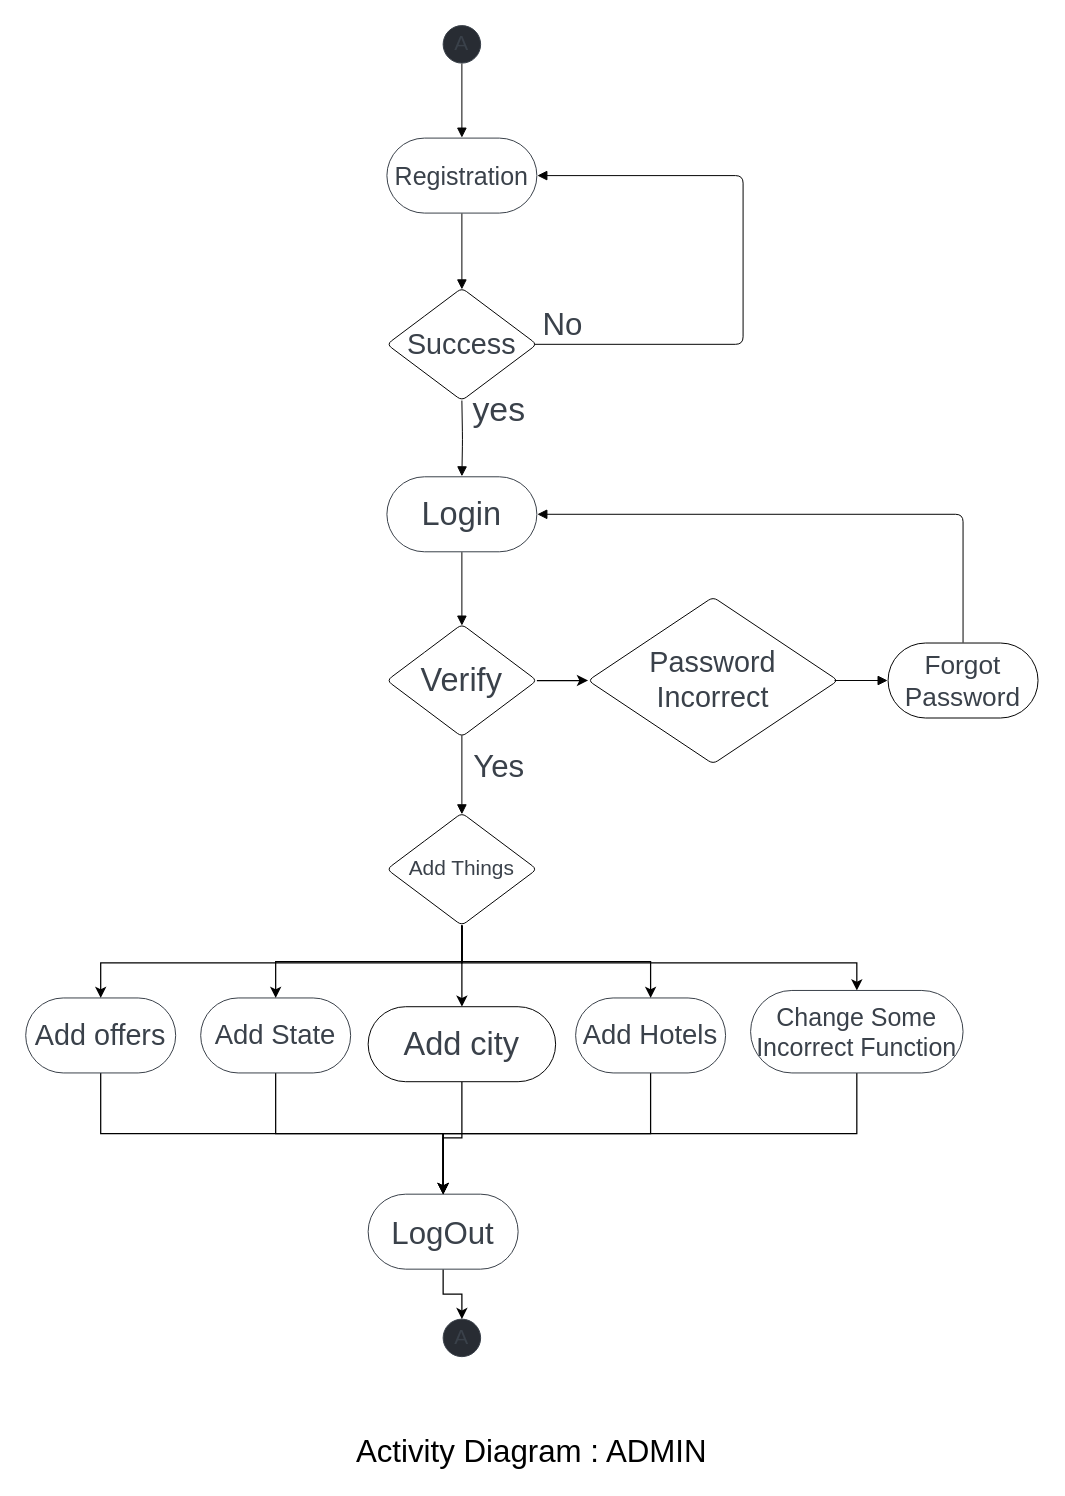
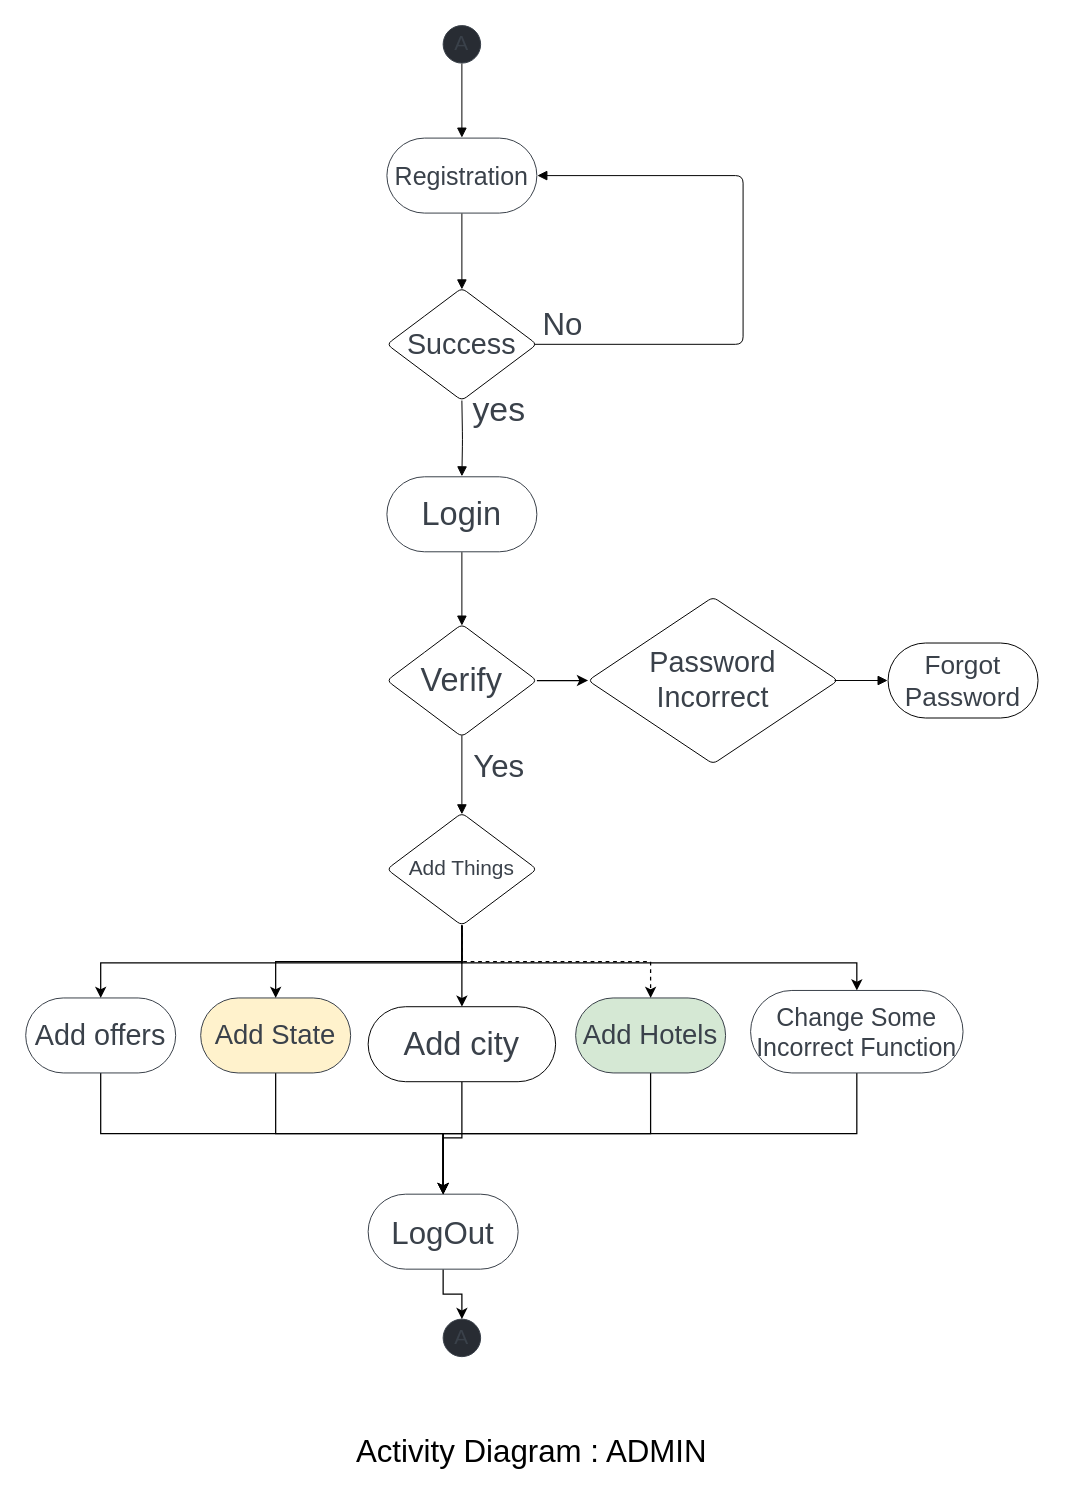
- <mxCell id="29" value="" style="html=1;jettySize=18;whiteSpace=wrap;fontSize=13;strokeColor=#050505;strokeOpacity=100;strokeWidth=0.8;rounded=1;arcSize=12;edgeStyle=orthogonalEdgeStyle;startArrow=none;endArrow=block;endFill=1;exitX=0.5;exitY=-0.006;exitPerimeter=0;entryX=1.003;entryY=0.5;entryPerimeter=0;" parent="1" source="15" target="8" edge="1"><mxGeometry width="100" height="100" relative="1" as="geometry"><Array as="points" /></mxGeometry></mxCell>
- <mxCell id="18" style="edgeStyle=orthogonalEdgeStyle;rounded=0;orthogonalLoop=1;jettySize=auto;html=1;exitX=0.5;exitY=1;exitDx=0;exitDy=0;entryX=0.5;entryY=0;entryDx=0;entryDy=0;" parent="1" source="22" target="35" edge="1"><mxGeometry relative="1" as="geometry" /></mxCell>
+ <mxCell id="18" style="edgeStyle=orthogonalEdgeStyle;rounded=0;orthogonalLoop=1;jettySize=auto;html=1;exitX=0.5;exitY=1;exitDx=0;exitDy=0;entryX=0.5;entryY=0;entryDx=0;entryDy=0;dashed=1;" parent="1" source="22" target="35" edge="1"><mxGeometry relative="1" as="geometry" /></mxCell>
- <mxCell id="24" value="Add State" style="html=1;overflow=block;blockSpacing=1;whiteSpace=wrap;rounded=1;arcSize=50;fontSize=22;fontColor=#3a414a;spacing=3.8;strokeColor=#3a414a;strokeOpacity=100;strokeWidth=0.8;" parent="1" vertex="1"><mxGeometry x="160" y="798" width="120" height="60" as="geometry" /></mxCell>
+ <mxCell id="24" value="Add State" style="html=1;overflow=block;blockSpacing=1;whiteSpace=wrap;rounded=1;arcSize=50;fontSize=22;fontColor=#3a414a;spacing=3.8;strokeColor=#3a414a;strokeOpacity=100;strokeWidth=0.8;fillColor=#fff2cc;" parent="1" vertex="1"><mxGeometry x="160" y="798" width="120" height="60" as="geometry" /></mxCell>
- <mxCell id="35" value="Add Hotels" style="html=1;overflow=block;blockSpacing=1;whiteSpace=wrap;rounded=1;arcSize=50;fontSize=22;fontColor=#3a414a;spacing=3.8;strokeColor=#3a414a;strokeOpacity=100;strokeWidth=0.8;" parent="1" vertex="1"><mxGeometry x="460" y="798" width="120" height="60" as="geometry" /></mxCell>
+ <mxCell id="35" value="Add Hotels" style="html=1;overflow=block;blockSpacing=1;whiteSpace=wrap;rounded=1;arcSize=50;fontSize=22;fontColor=#3a414a;spacing=3.8;strokeColor=#3a414a;strokeOpacity=100;strokeWidth=0.8;fillColor=#d5e8d4;" parent="1" vertex="1"><mxGeometry x="460" y="798" width="120" height="60" as="geometry" /></mxCell>
